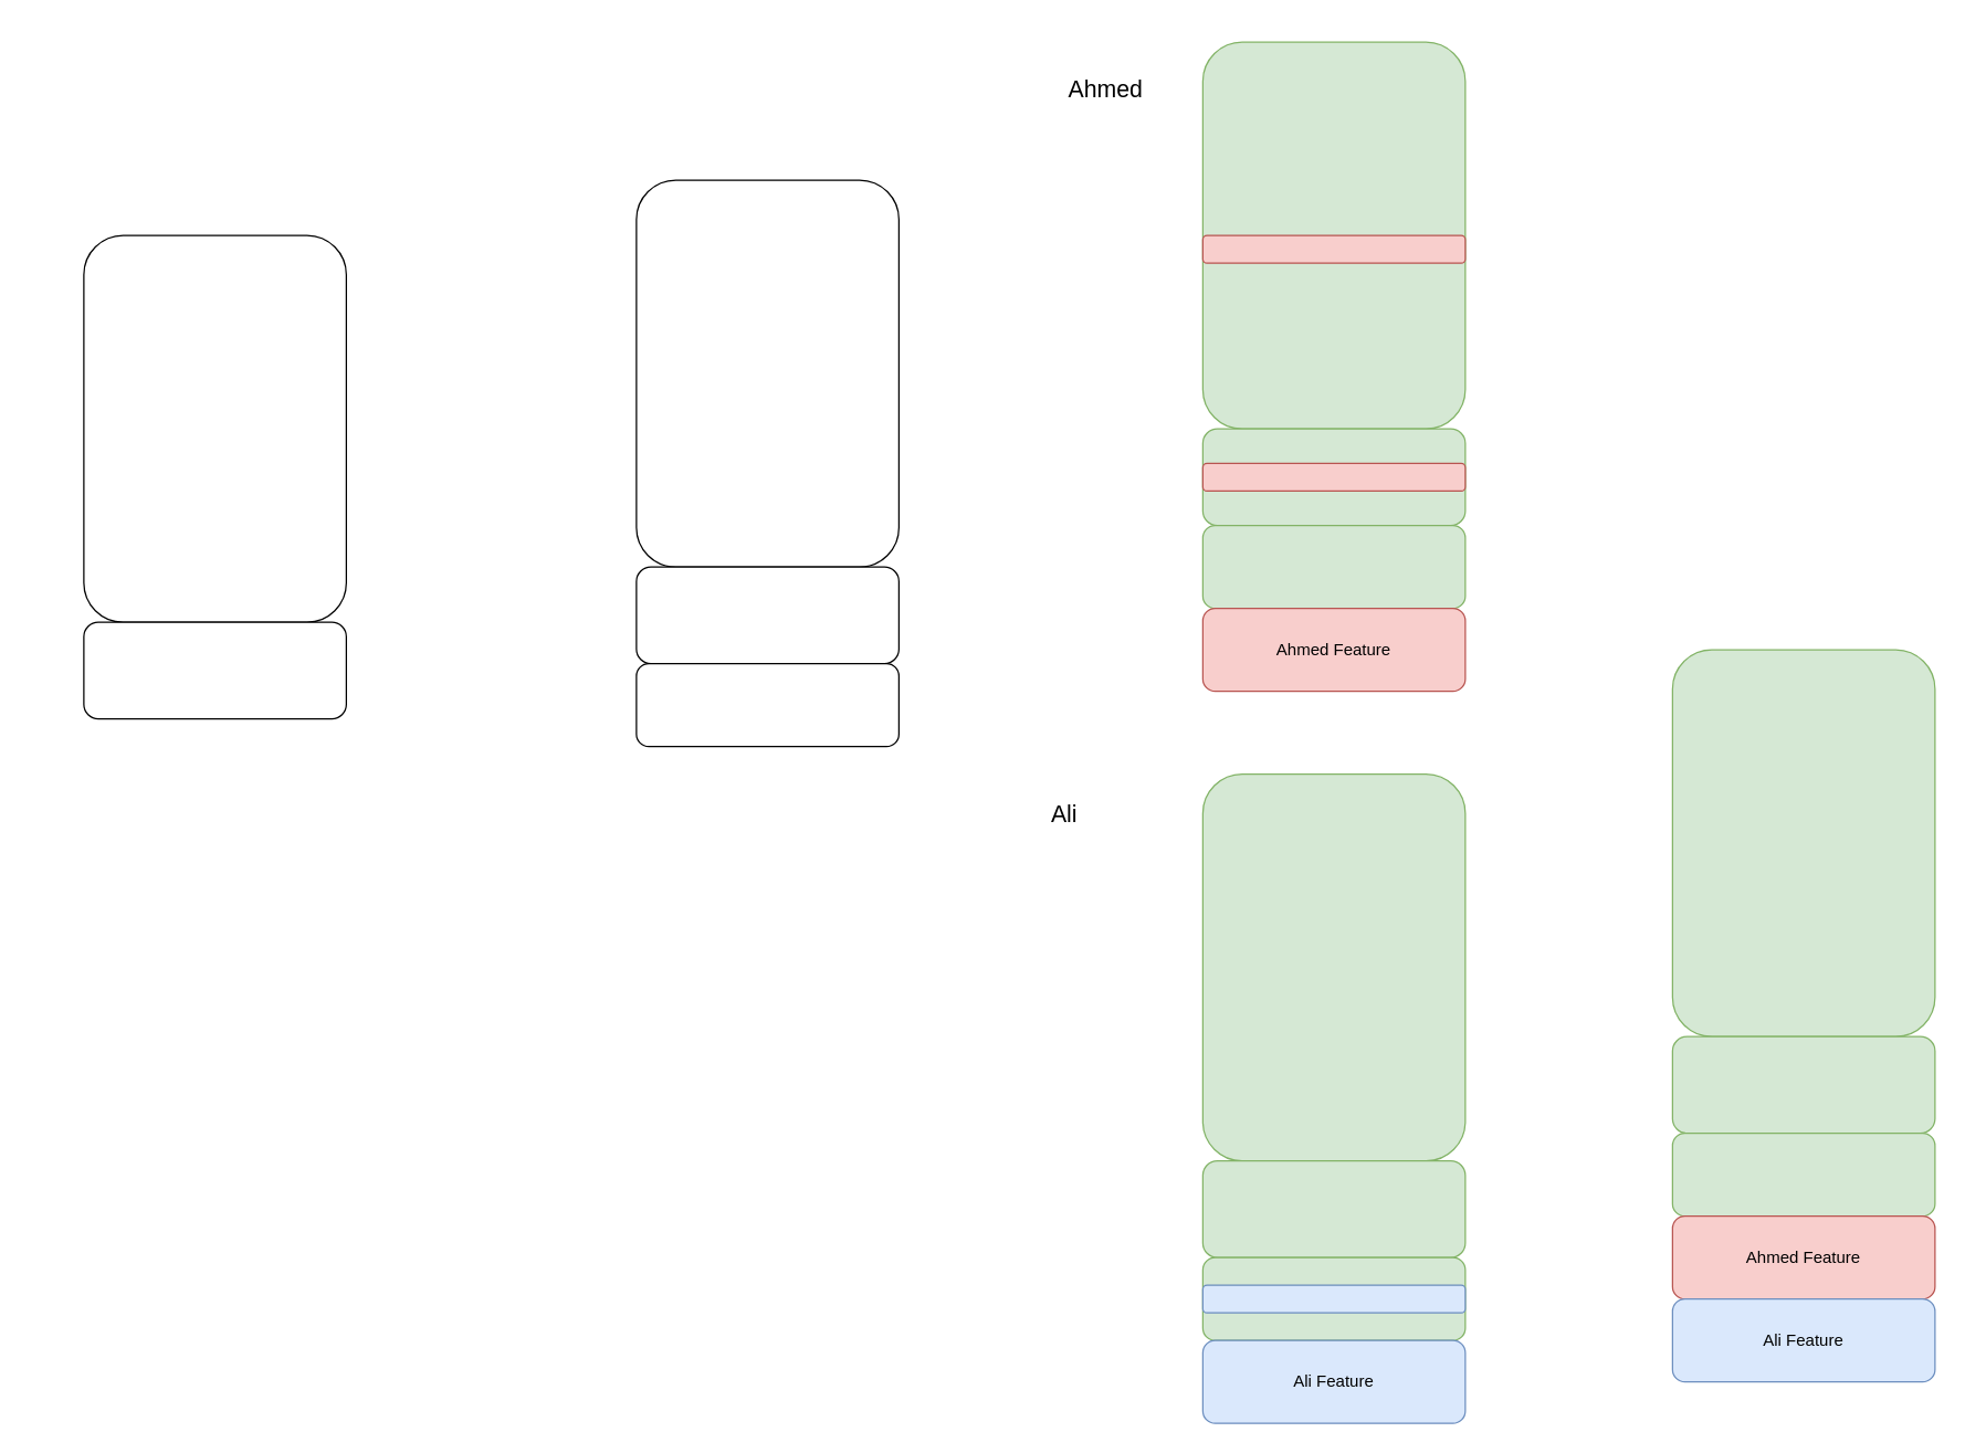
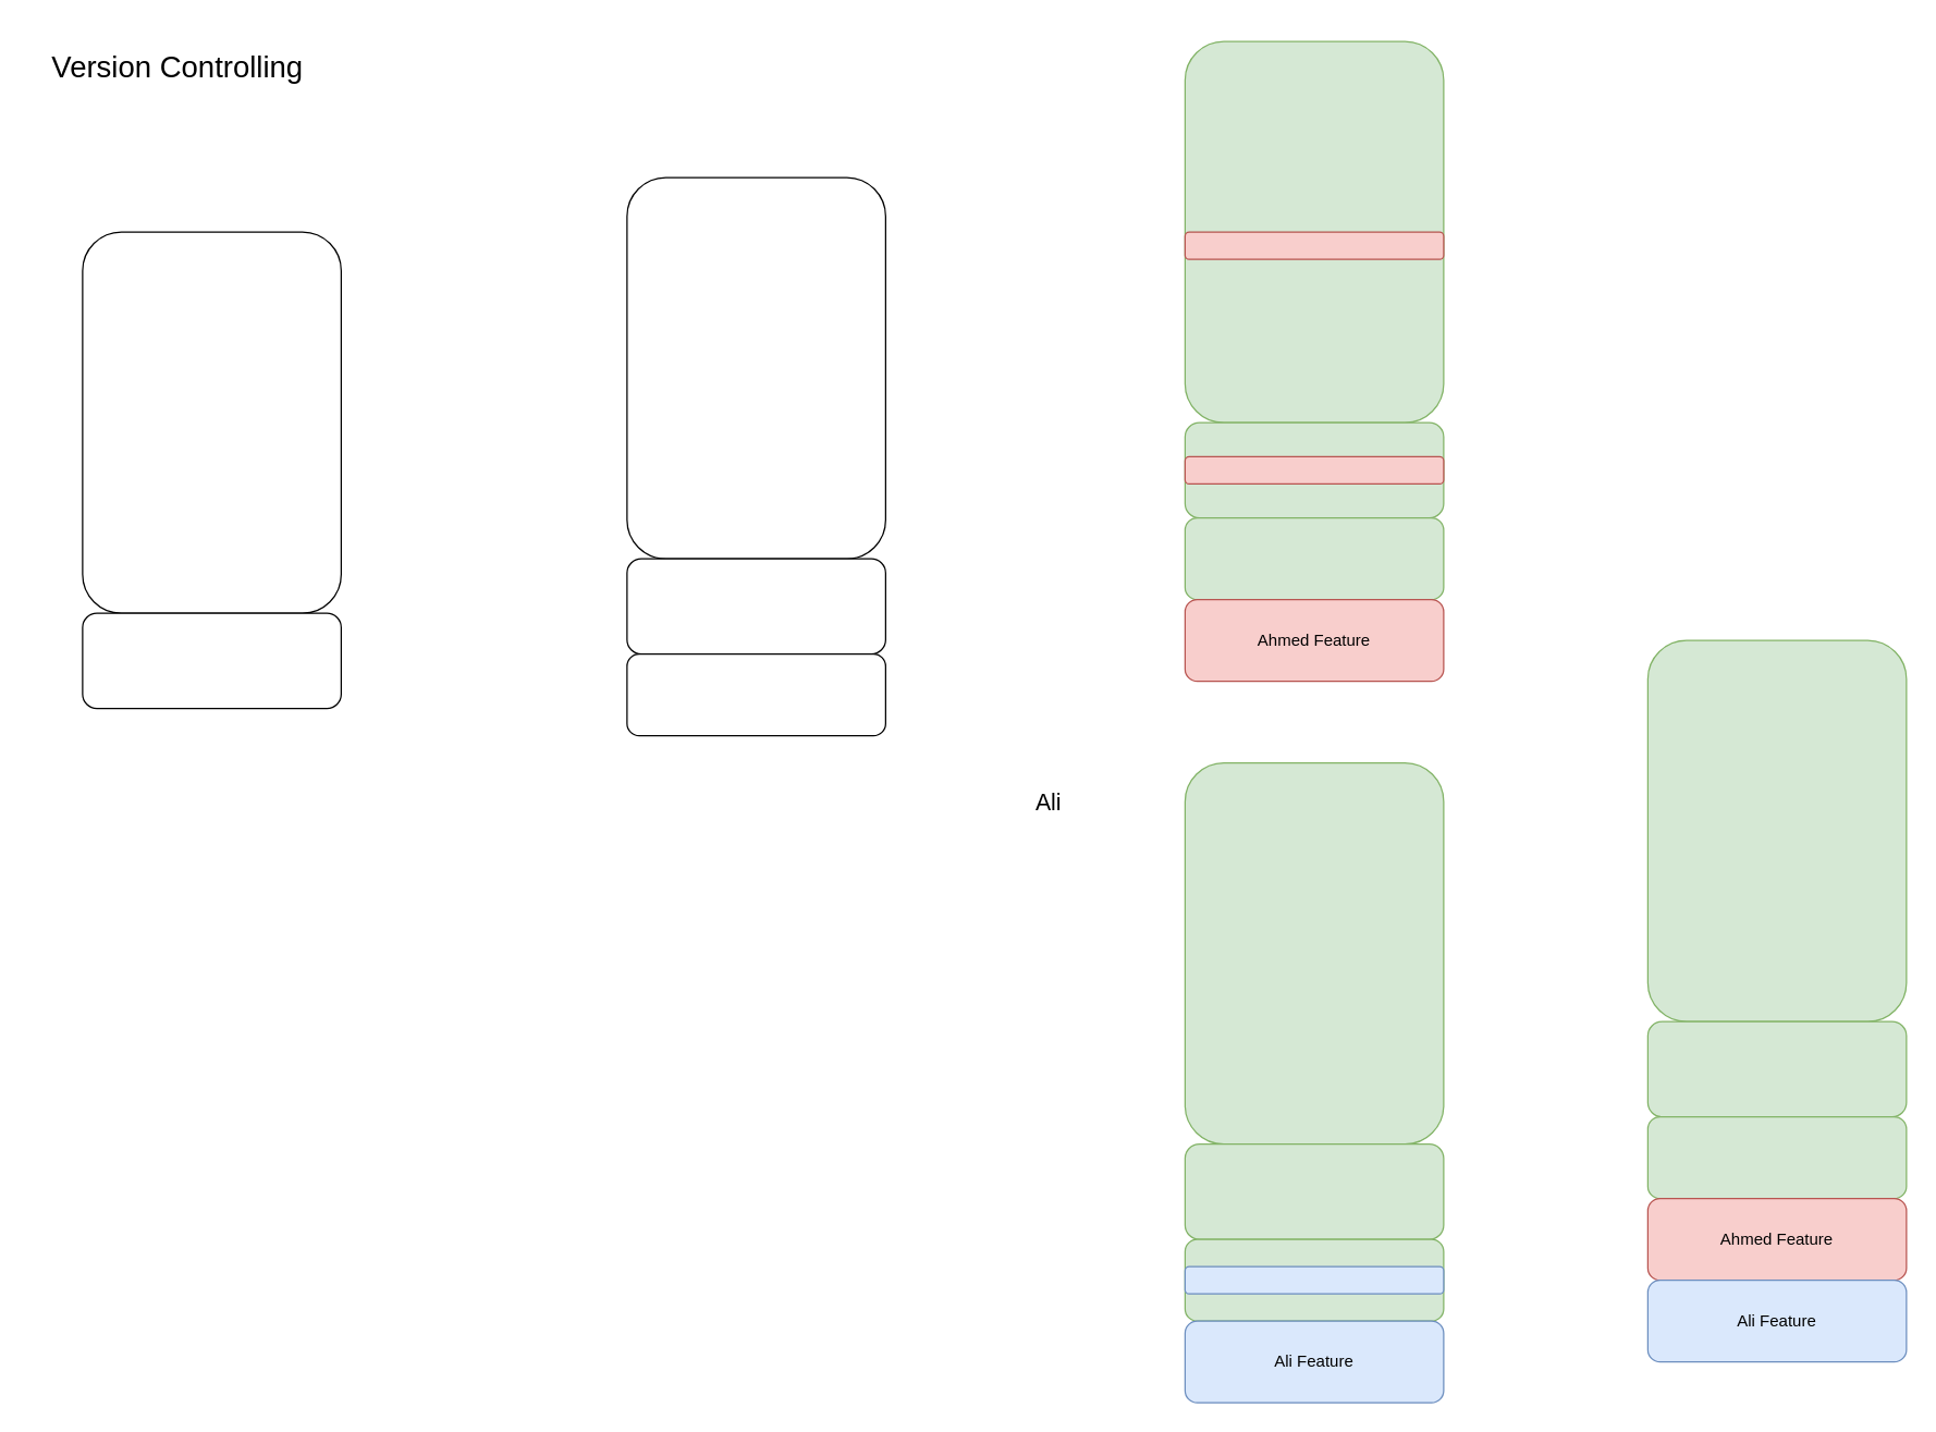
+ <mxCell id="2" value="&lt;font style=&quot;font-size: 22px;&quot;&gt;Version Controlling&lt;/font&gt;" style="text;html=1;strokeColor=none;fillColor=none;align=center;verticalAlign=middle;whiteSpace=wrap;rounded=0;" vertex="1" parent="1"><mxGeometry width="220" height="60" as="geometry" x="20" y="20" /></mxCell>
- <mxCell id="11" value="&lt;font style=&quot;font-size: 17px;&quot;&gt;Ahmed&lt;/font&gt;" style="text;html=1;strokeColor=none;fillColor=none;align=center;verticalAlign=middle;whiteSpace=wrap;rounded=0;" vertex="1" parent="1"><mxGeometry x="770" y="50" width="60" height="30" as="geometry" /></mxCell>
